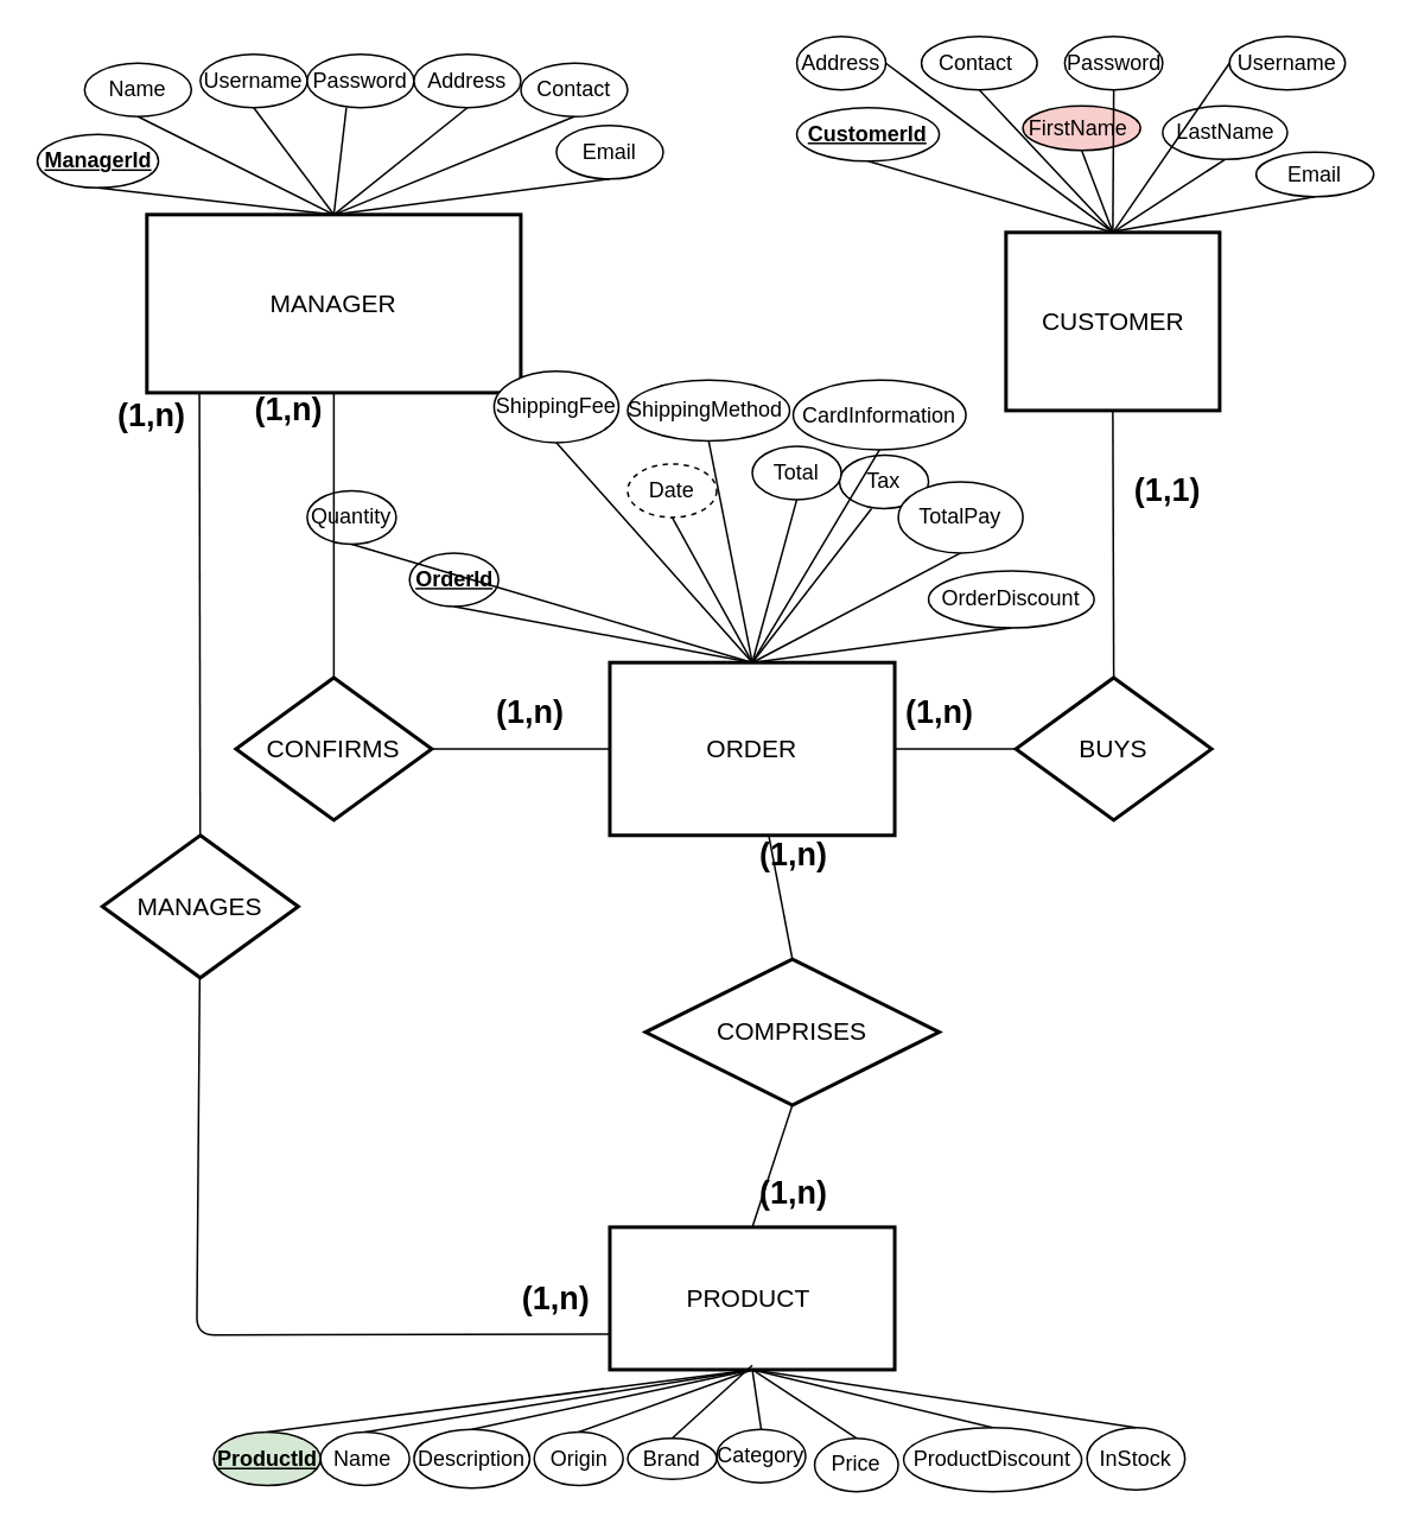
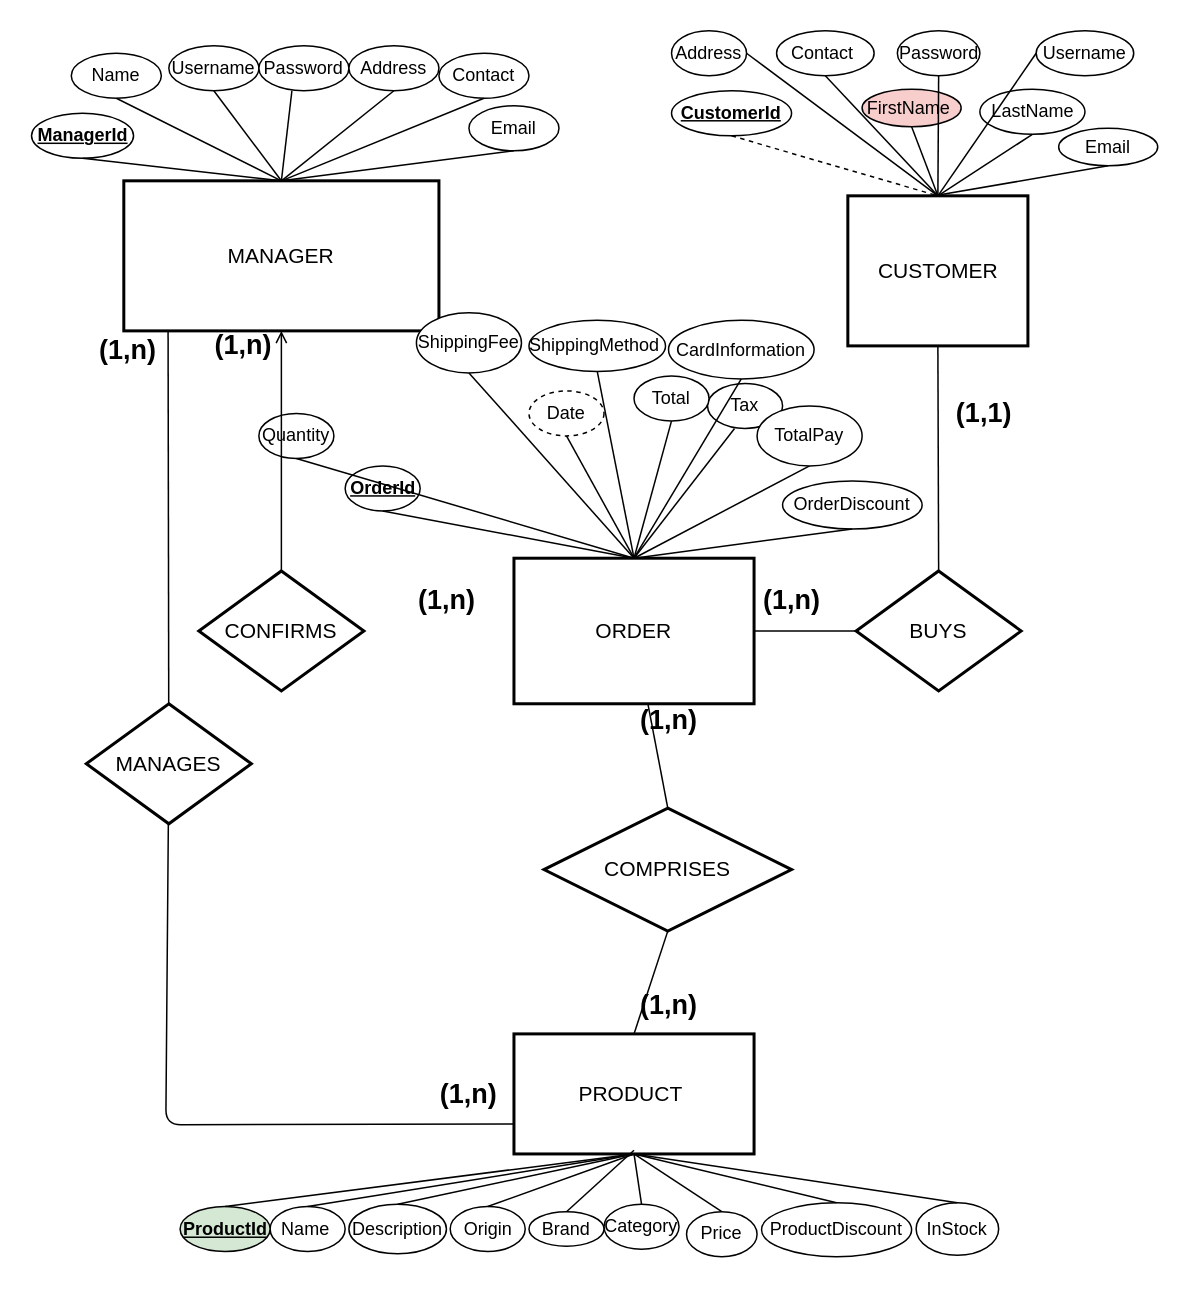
- <mxCell id="44" value="" style="endArrow=none;html=1;fontSize=13;entryX=0.5;entryY=0;entryDx=0;entryDy=0;exitX=0.5;exitY=1;exitDx=0;exitDy=0;" parent="1" source="18" target="3" edge="1"><mxGeometry width="50" height="50" relative="1" as="geometry"><mxPoint x="497" y="337.5" as="sourcePoint" /><mxPoint x="612" y="292.5" as="targetPoint" /></mxGeometry></mxCell>
+ <mxCell id="44" value="" style="endArrow=none;html=1;fontSize=13;entryX=0.5;entryY=0;entryDx=0;entryDy=0;exitX=0.5;exitY=1;exitDx=0;exitDy=0;dashed=1;" parent="1" source="18" target="3" edge="1"><mxGeometry width="50" height="50" relative="1" as="geometry"><mxPoint x="497" y="337.5" as="sourcePoint" /><mxPoint x="612" y="292.5" as="targetPoint" /></mxGeometry></mxCell>
- <mxCell id="55" value="" style="endArrow=none;html=1;fontSize=13;entryX=0.5;entryY=1;entryDx=0;entryDy=0;exitX=0.5;exitY=0;exitDx=0;exitDy=0;" parent="1" source="8" target="4" edge="1"><mxGeometry width="50" height="50" relative="1" as="geometry"><mxPoint x="72" y="470" as="sourcePoint" /><mxPoint x="122" y="340" as="targetPoint" /></mxGeometry></mxCell>
+ <mxCell id="55" value="" style="endArrow=open;html=1;fontSize=13;entryX=0.5;entryY=1;entryDx=0;entryDy=0;exitX=0.5;exitY=0;exitDx=0;exitDy=0;" parent="1" source="8" target="4" edge="1"><mxGeometry width="50" height="50" relative="1" as="geometry"><mxPoint x="72" y="470" as="sourcePoint" /><mxPoint x="122" y="340" as="targetPoint" /></mxGeometry></mxCell>
- <mxCell id="54" value="" style="endArrow=none;html=1;fontSize=13;entryX=1;entryY=0.5;entryDx=0;entryDy=0;exitX=0;exitY=0.5;exitDx=0;exitDy=0;" parent="1" source="5" target="8" edge="1"><mxGeometry width="50" height="50" relative="1" as="geometry"><mxPoint x="592" y="610" as="sourcePoint" /><mxPoint x="112" y="890" as="targetPoint" /></mxGeometry></mxCell>
